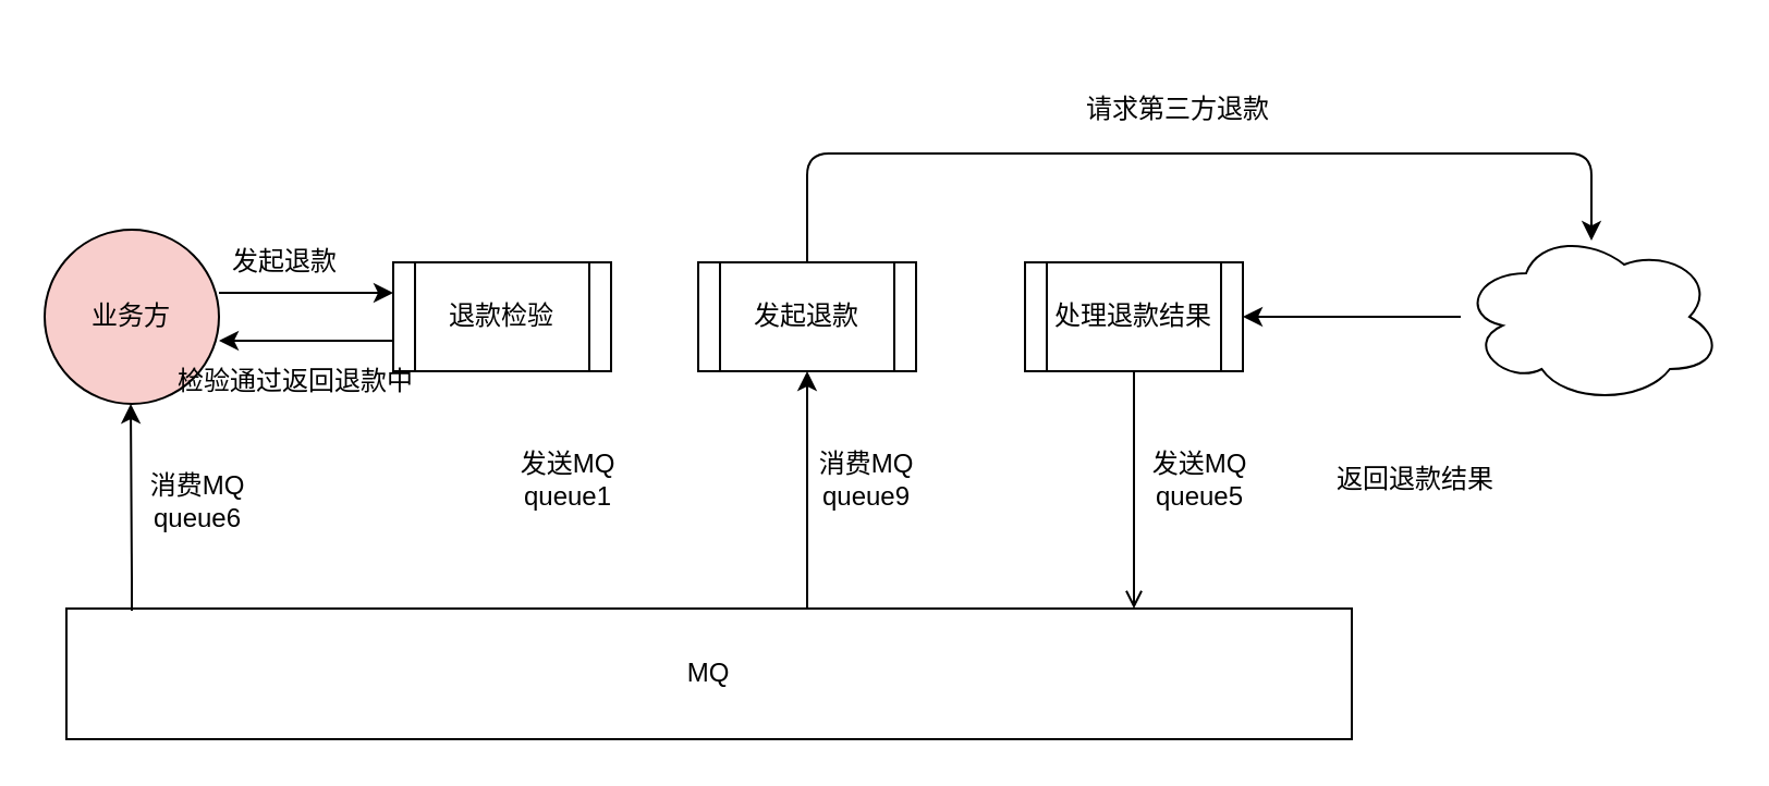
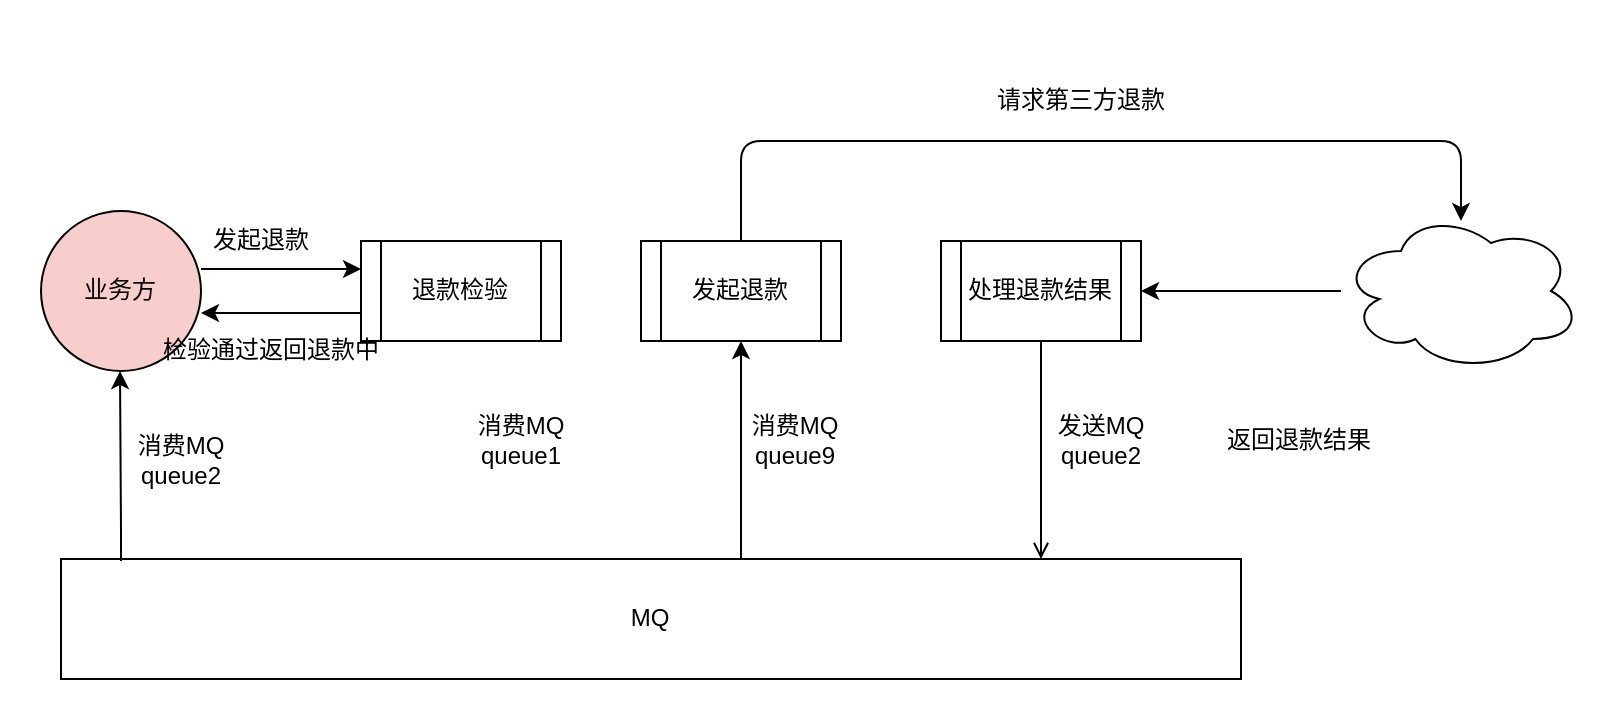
- <mxCell id="16" value="发送MQ&lt;br&gt;queue1" style="text;html=1;align=center;verticalAlign=middle;resizable=0;points=[];autosize=1;" vertex="1" parent="1"><mxGeometry x="230" y="205" width="60" height="30" as="geometry" /></mxCell>
+ <mxCell id="16" value="消费MQ&lt;br&gt;queue1" style="text;html=1;align=center;verticalAlign=middle;resizable=0;points=[];autosize=1;" vertex="1" parent="1"><mxGeometry x="230" y="205" width="60" height="30" as="geometry" /></mxCell>
- <mxCell id="20" value="发送MQ&lt;br&gt;queue5" style="text;html=1;align=center;verticalAlign=middle;resizable=0;points=[];autosize=1;" vertex="1" parent="1"><mxGeometry x="520" y="205" width="60" height="30" as="geometry" /></mxCell>
+ <mxCell id="20" value="发送MQ&lt;br&gt;queue2" style="text;html=1;align=center;verticalAlign=middle;resizable=0;points=[];autosize=1;" vertex="1" parent="1"><mxGeometry x="520" y="205" width="60" height="30" as="geometry" /></mxCell>
- <mxCell id="22" value="消费MQ&lt;br&gt;queue6" style="text;html=1;align=center;verticalAlign=middle;resizable=0;points=[];autosize=1;" vertex="1" parent="1"><mxGeometry x="60" y="215" width="60" height="30" as="geometry" /></mxCell>
+ <mxCell id="22" value="消费MQ&lt;br&gt;queue2" style="text;html=1;align=center;verticalAlign=middle;resizable=0;points=[];autosize=1;" vertex="1" parent="1"><mxGeometry x="60" y="215" width="60" height="30" as="geometry" /></mxCell>
